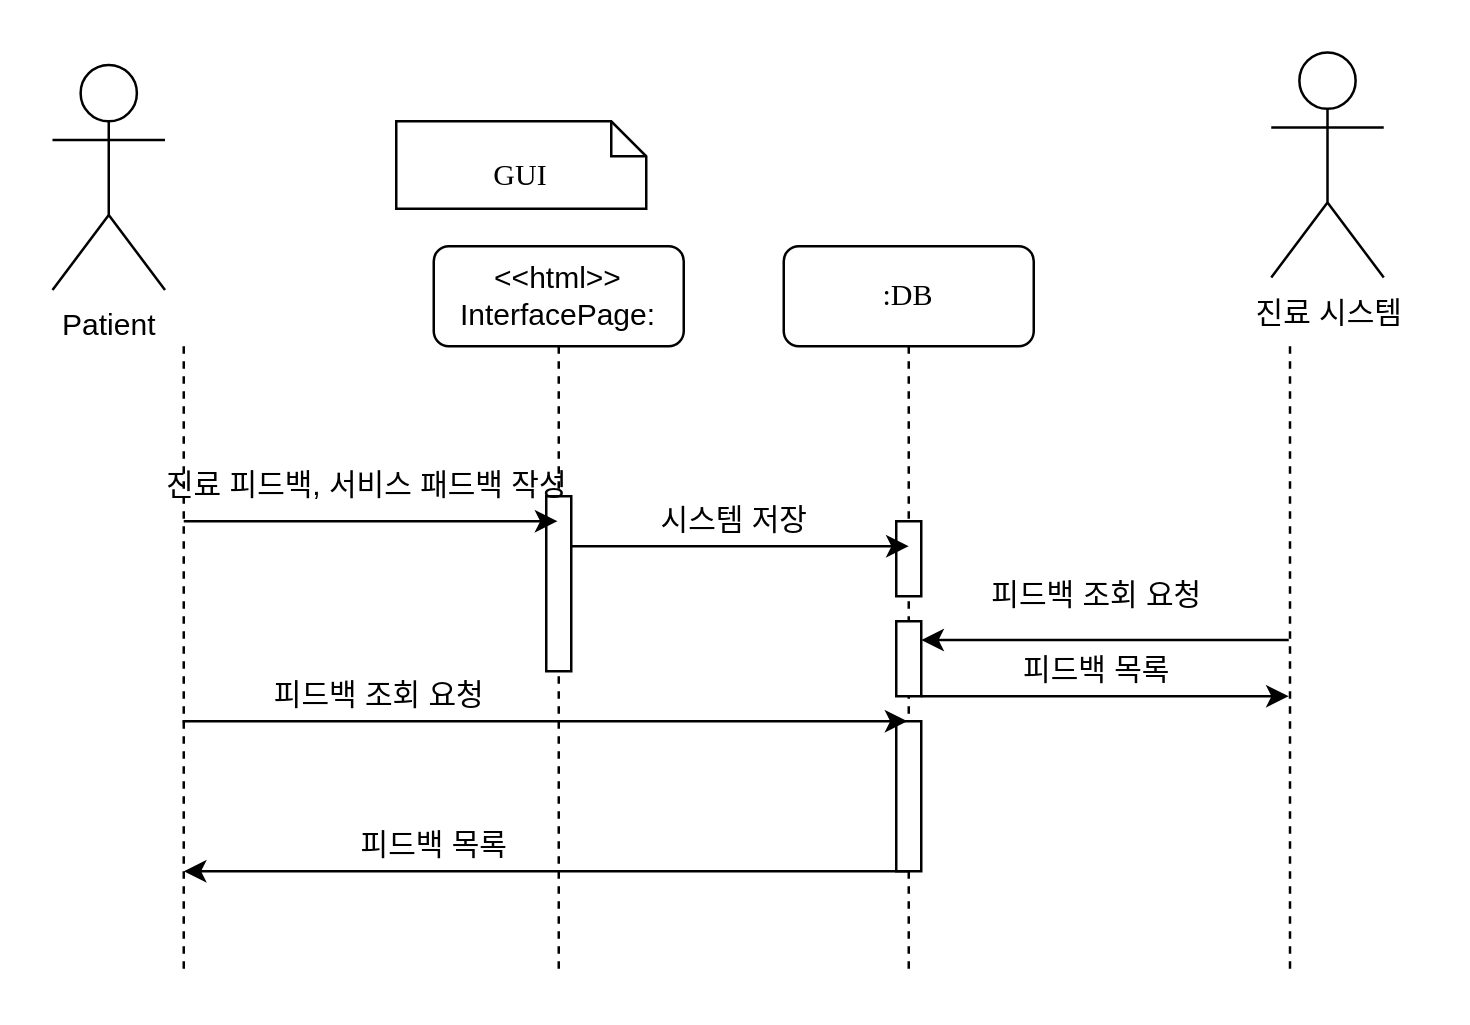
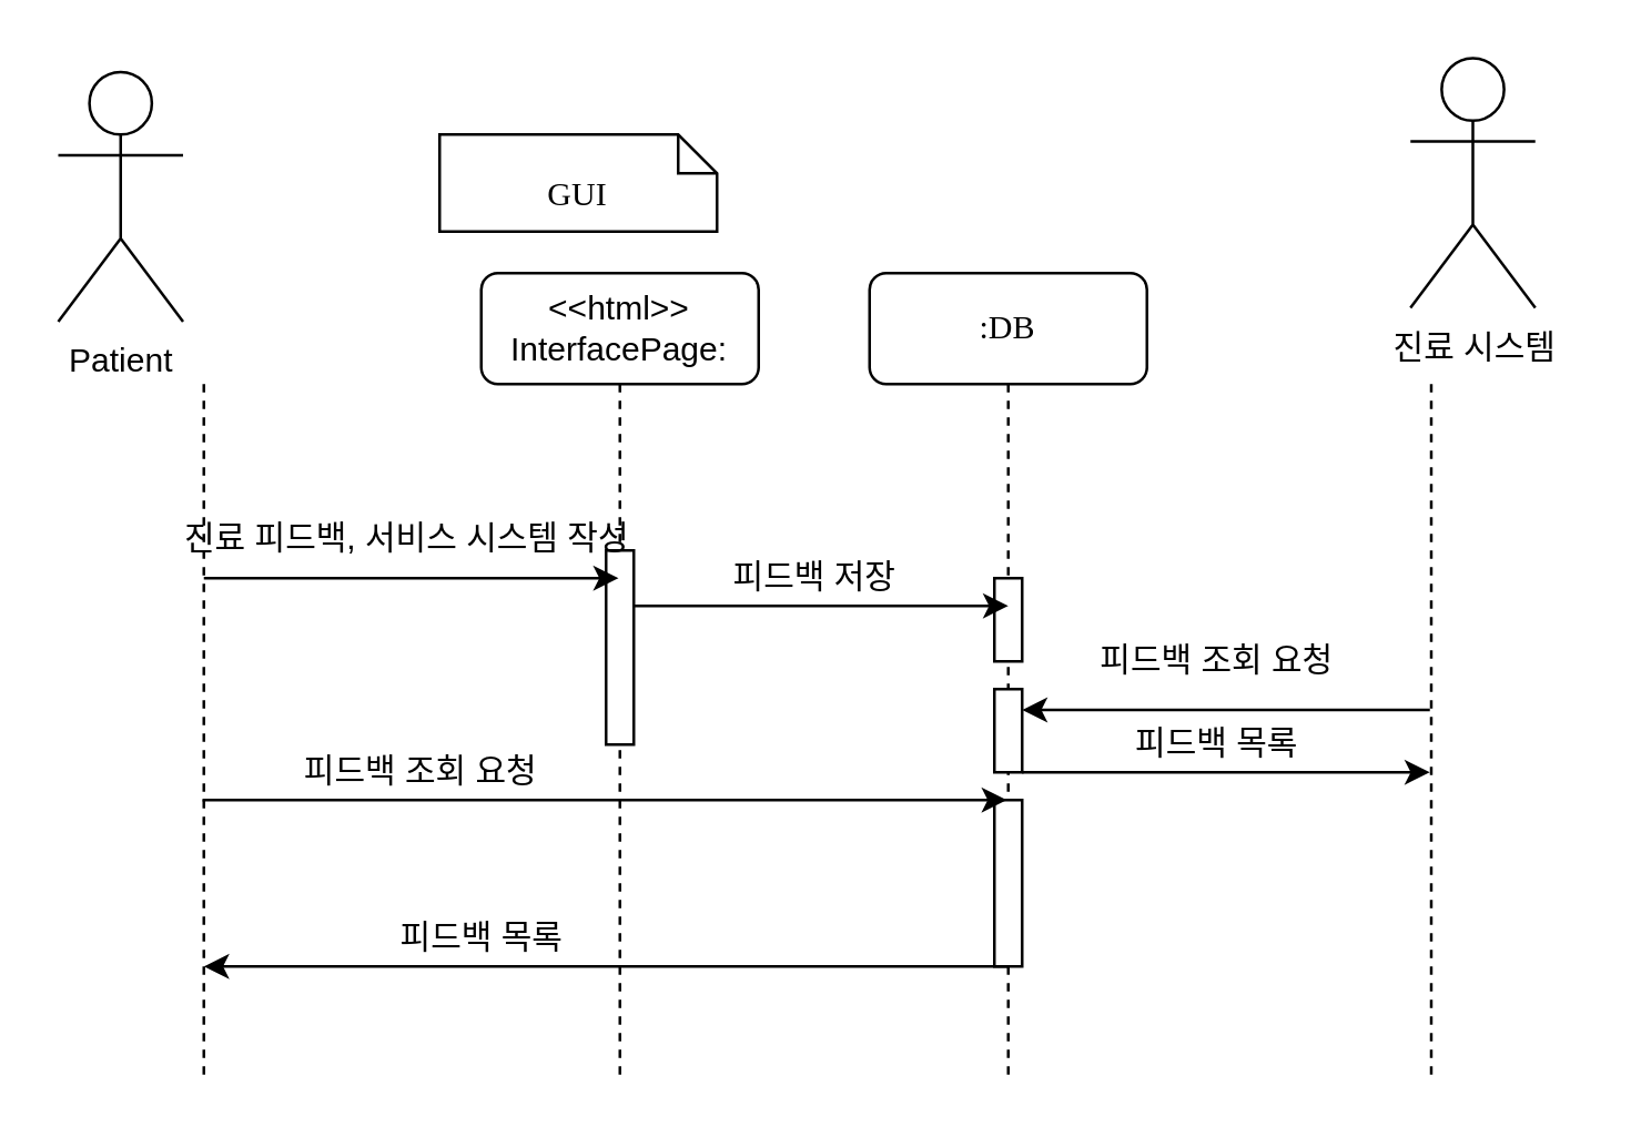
- <mxCell id="14" value="진료 피드백, 서비스 패드백 작성" style="text;html=1;align=center;verticalAlign=middle;resizable=0;points=[];autosize=1;strokeColor=none;" parent="1" vertex="1"><mxGeometry x="51" y="184" width="190" height="20" as="geometry" /></mxCell>
+ <mxCell id="14" value="진료 피드백, 서비스 시스템 작성" style="text;html=1;align=center;verticalAlign=middle;resizable=0;points=[];autosize=1;strokeColor=none;" parent="1" vertex="1"><mxGeometry x="51" y="184" width="190" height="20" as="geometry" /></mxCell>
- <mxCell id="16" value="시스템 저장" style="text;html=1;align=center;verticalAlign=middle;resizable=0;points=[];autosize=1;strokeColor=none;" parent="1" vertex="1"><mxGeometry x="253" y="198" width="80" height="20" as="geometry" /></mxCell>
+ <mxCell id="16" value="피드백 저장" style="text;html=1;align=center;verticalAlign=middle;resizable=0;points=[];autosize=1;strokeColor=none;" parent="1" vertex="1"><mxGeometry x="253" y="198" width="80" height="20" as="geometry" /></mxCell>
